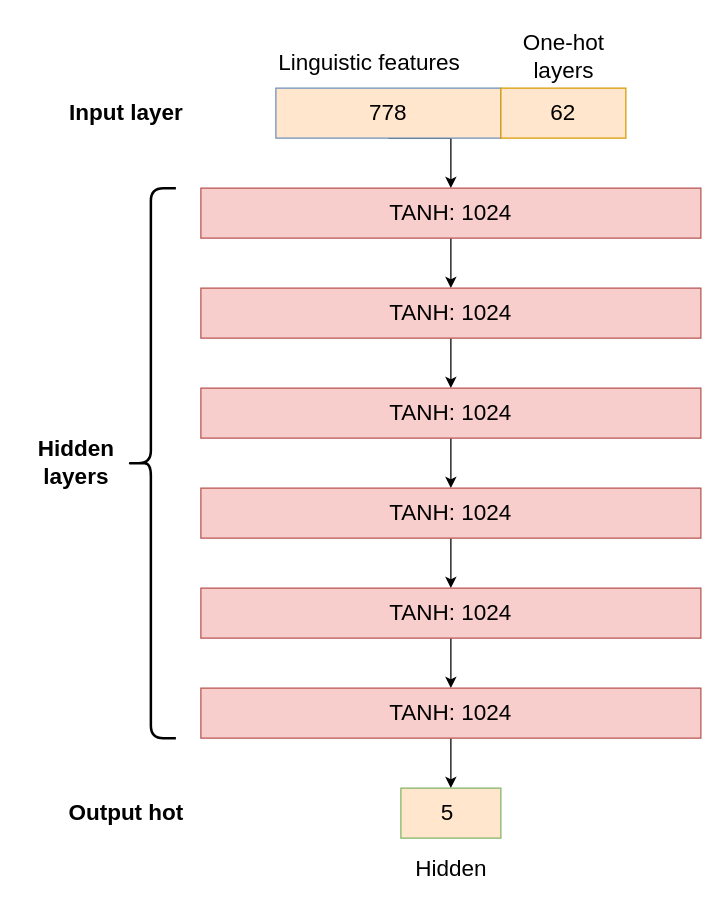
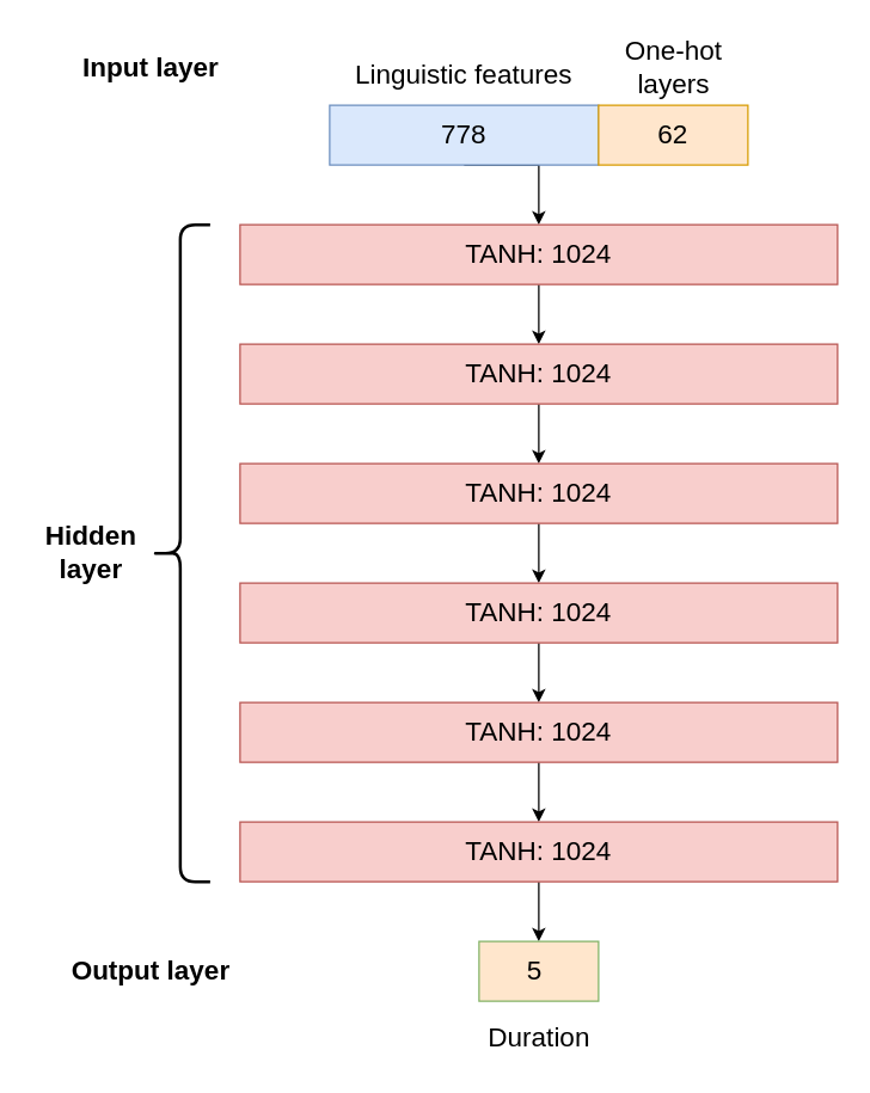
- <mxCell id="16" value="Linguistic features&lt;br&gt;" style="text;html=1;strokeColor=none;fillColor=none;align=center;verticalAlign=middle;whiteSpace=wrap;rounded=0;fontSize=18;" vertex="1" parent="1"><mxGeometry x="205" y="40" width="180" height="20" as="geometry" /></mxCell>
+ <mxCell id="16" value="Linguistic features&lt;br&gt;" style="text;html=1;strokeColor=none;fillColor=none;align=center;verticalAlign=middle;whiteSpace=wrap;rounded=0;fontSize=18;" vertex="1" parent="1"><mxGeometry x="220" y="40" width="180" height="20" as="geometry" /></mxCell>
- <mxCell id="21" value="Input layer" style="text;html=1;align=center;verticalAlign=middle;resizable=0;points=[];autosize=1;fontSize=18;fontStyle=1" vertex="1" parent="1"><mxGeometry x="45" y="75" width="110" height="30" as="geometry" /></mxCell>
+ <mxCell id="21" value="Input layer" style="text;html=1;align=center;verticalAlign=middle;resizable=0;points=[];autosize=1;fontSize=18;fontStyle=1" vertex="1" parent="1"><mxGeometry x="45" y="30" width="110" height="30" as="geometry" /></mxCell>
- <mxCell id="3" value="778" style="rounded=0;whiteSpace=wrap;html=1;rotation=0;fillColor=#ffe6cc;strokeColor=#6c8ebf;fontSize=18;" vertex="1" parent="1"><mxGeometry x="220" y="70" width="180" height="40" as="geometry" /></mxCell>
+ <mxCell id="3" value="778" style="rounded=0;whiteSpace=wrap;html=1;rotation=0;fillColor=#dae8fc;strokeColor=#6c8ebf;fontSize=18;" vertex="1" parent="1"><mxGeometry x="220" y="70" width="180" height="40" as="geometry" /></mxCell>
- <mxCell id="20" value="Hidden&lt;br&gt;layers" style="text;html=1;align=center;verticalAlign=middle;resizable=0;points=[];autosize=1;fontSize=18;fontStyle=1" vertex="1" parent="1"><mxGeometry x="20" y="345" width="80" height="50" as="geometry" /></mxCell>
+ <mxCell id="20" value="Hidden&lt;br&gt;layer" style="text;html=1;align=center;verticalAlign=middle;resizable=0;points=[];autosize=1;fontSize=18;fontStyle=1" vertex="1" parent="1"><mxGeometry x="20" y="345" width="80" height="50" as="geometry" /></mxCell>
- <mxCell id="22" value="Output hot" style="text;html=1;align=center;verticalAlign=middle;resizable=0;points=[];autosize=1;fontSize=18;fontStyle=1" vertex="1" parent="1"><mxGeometry x="40" y="635" width="120" height="30" as="geometry" /></mxCell>
+ <mxCell id="22" value="Output layer" style="text;html=1;align=center;verticalAlign=middle;resizable=0;points=[];autosize=1;fontSize=18;fontStyle=1" vertex="1" parent="1"><mxGeometry x="40" y="635" width="120" height="30" as="geometry" /></mxCell>
- <mxCell id="18" value="Hidden" style="text;html=1;align=center;verticalAlign=middle;resizable=0;points=[];autosize=1;fontSize=18;" vertex="1" parent="1"><mxGeometry x="320" y="680" width="80" height="30" as="geometry" /></mxCell>
+ <mxCell id="18" value="Duration" style="text;html=1;align=center;verticalAlign=middle;resizable=0;points=[];autosize=1;fontSize=18;" vertex="1" parent="1"><mxGeometry x="320" y="680" width="80" height="30" as="geometry" /></mxCell>
